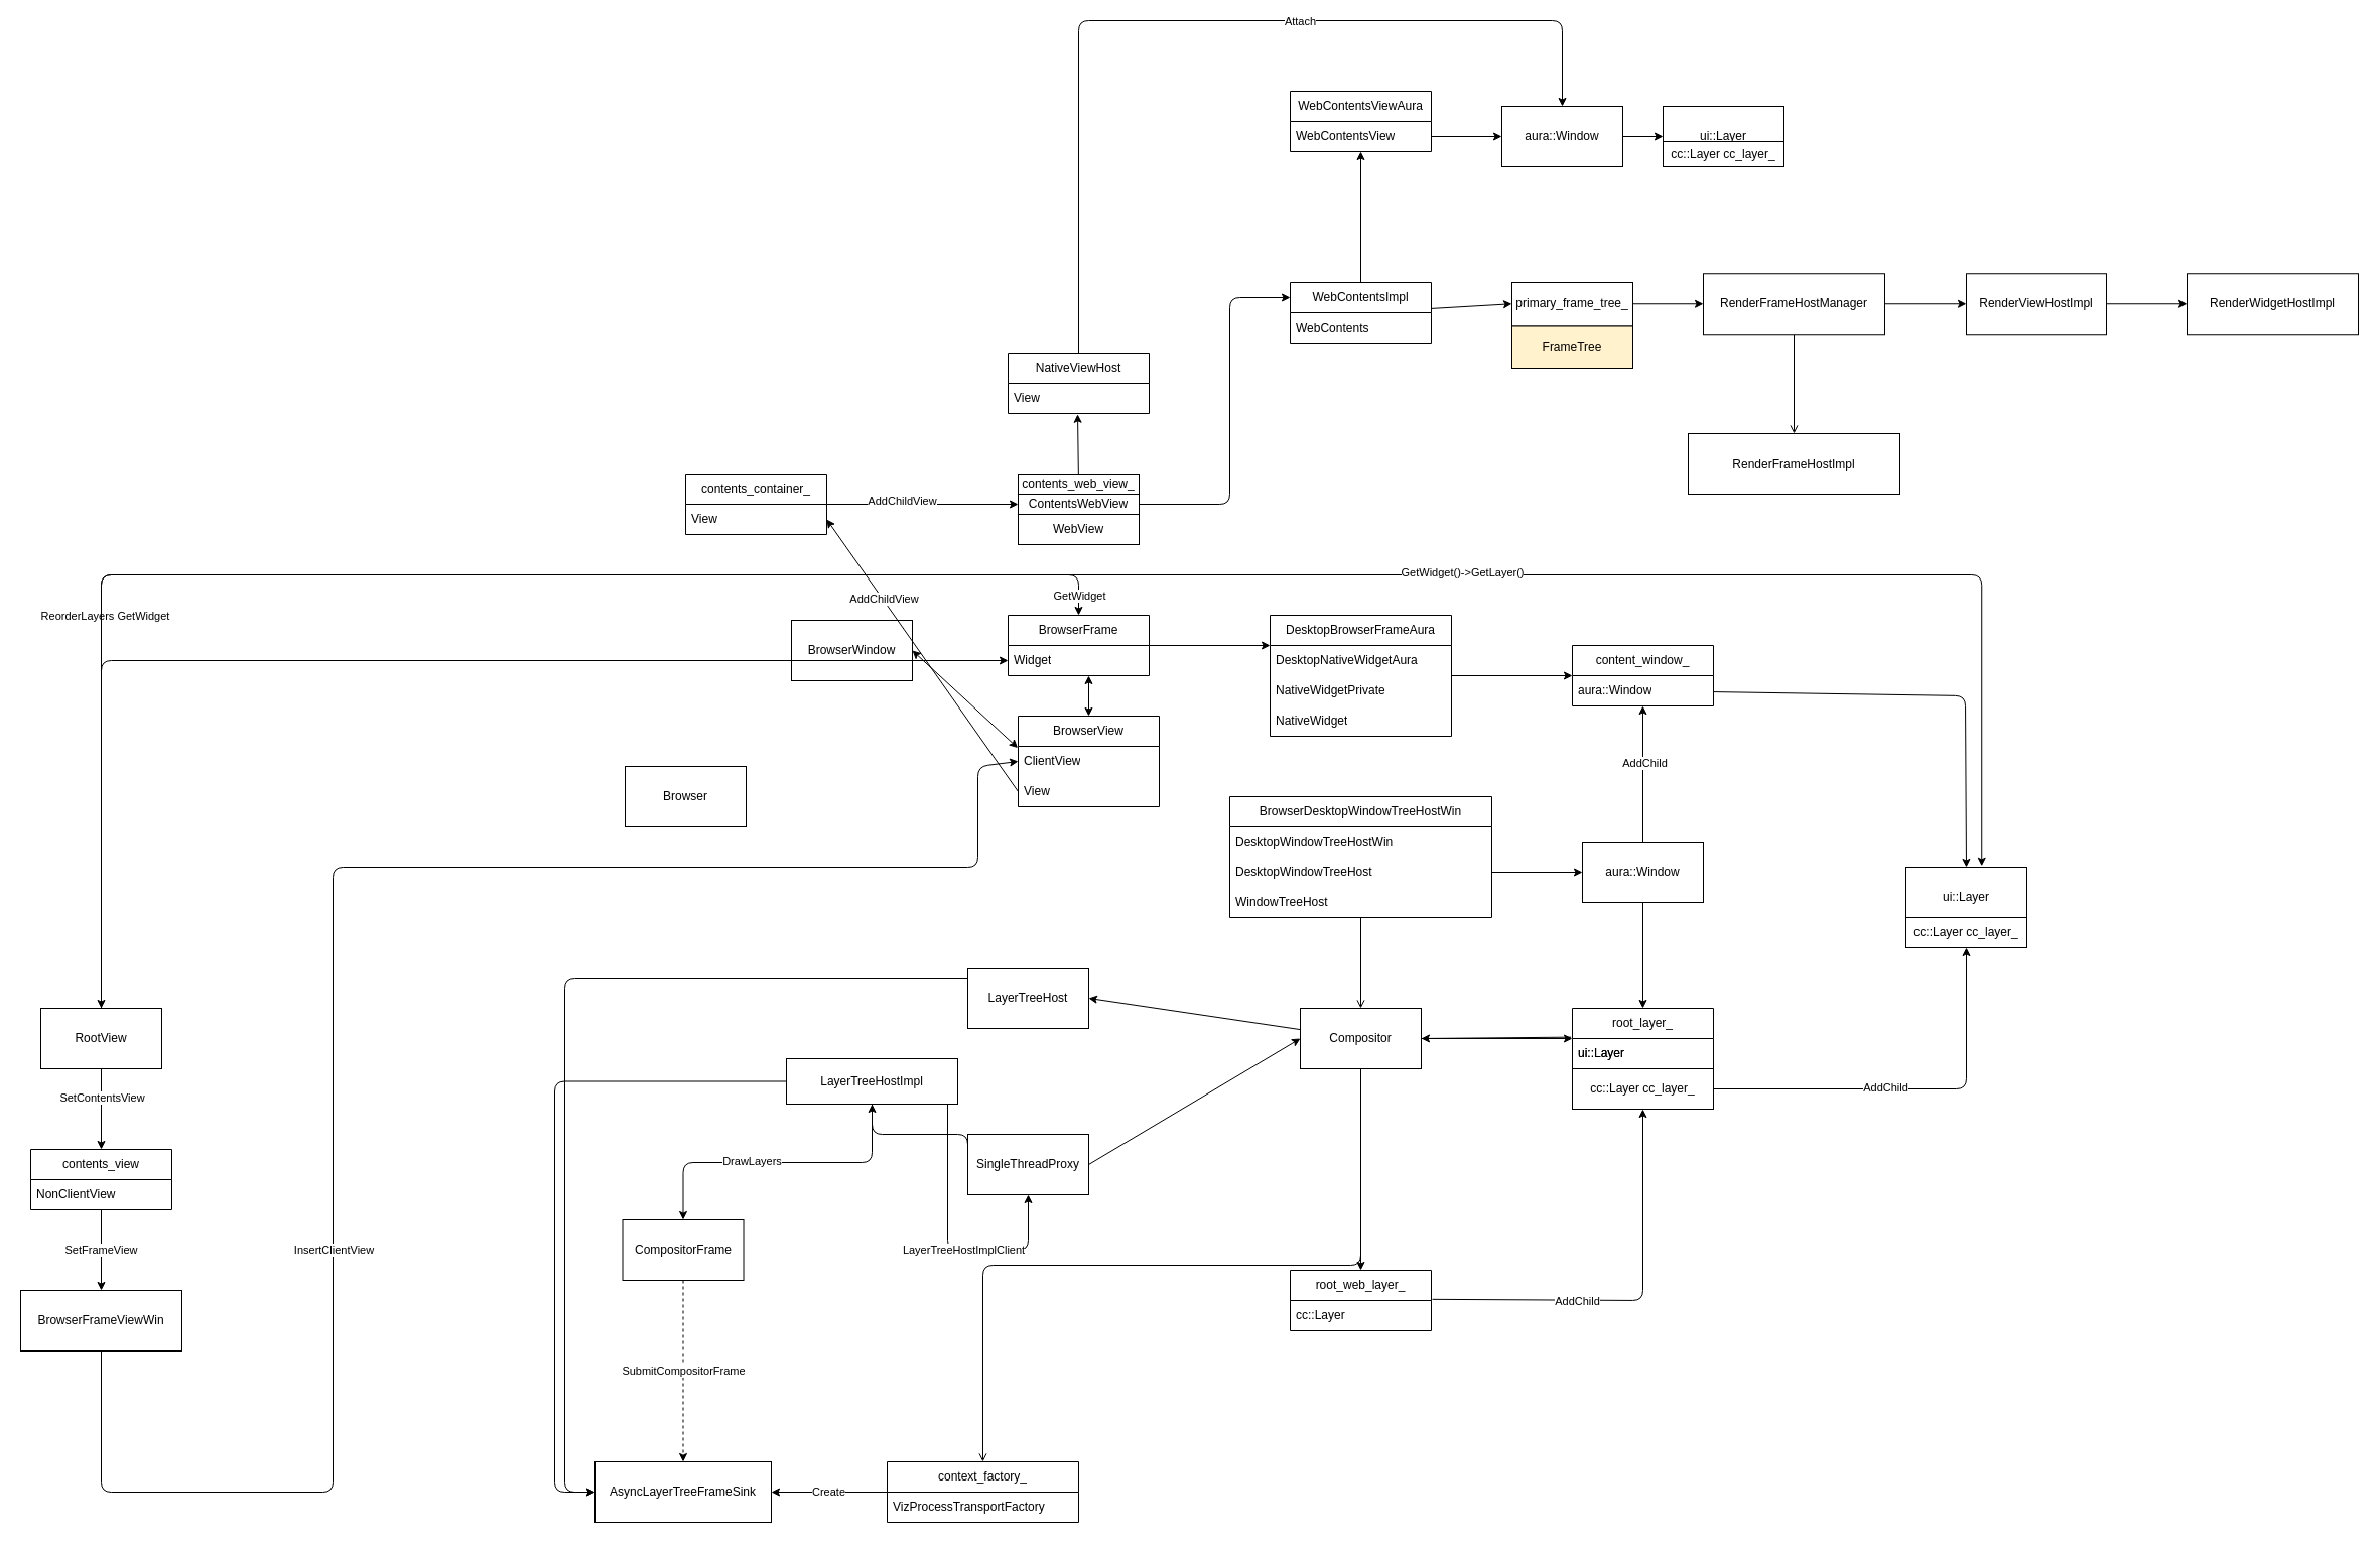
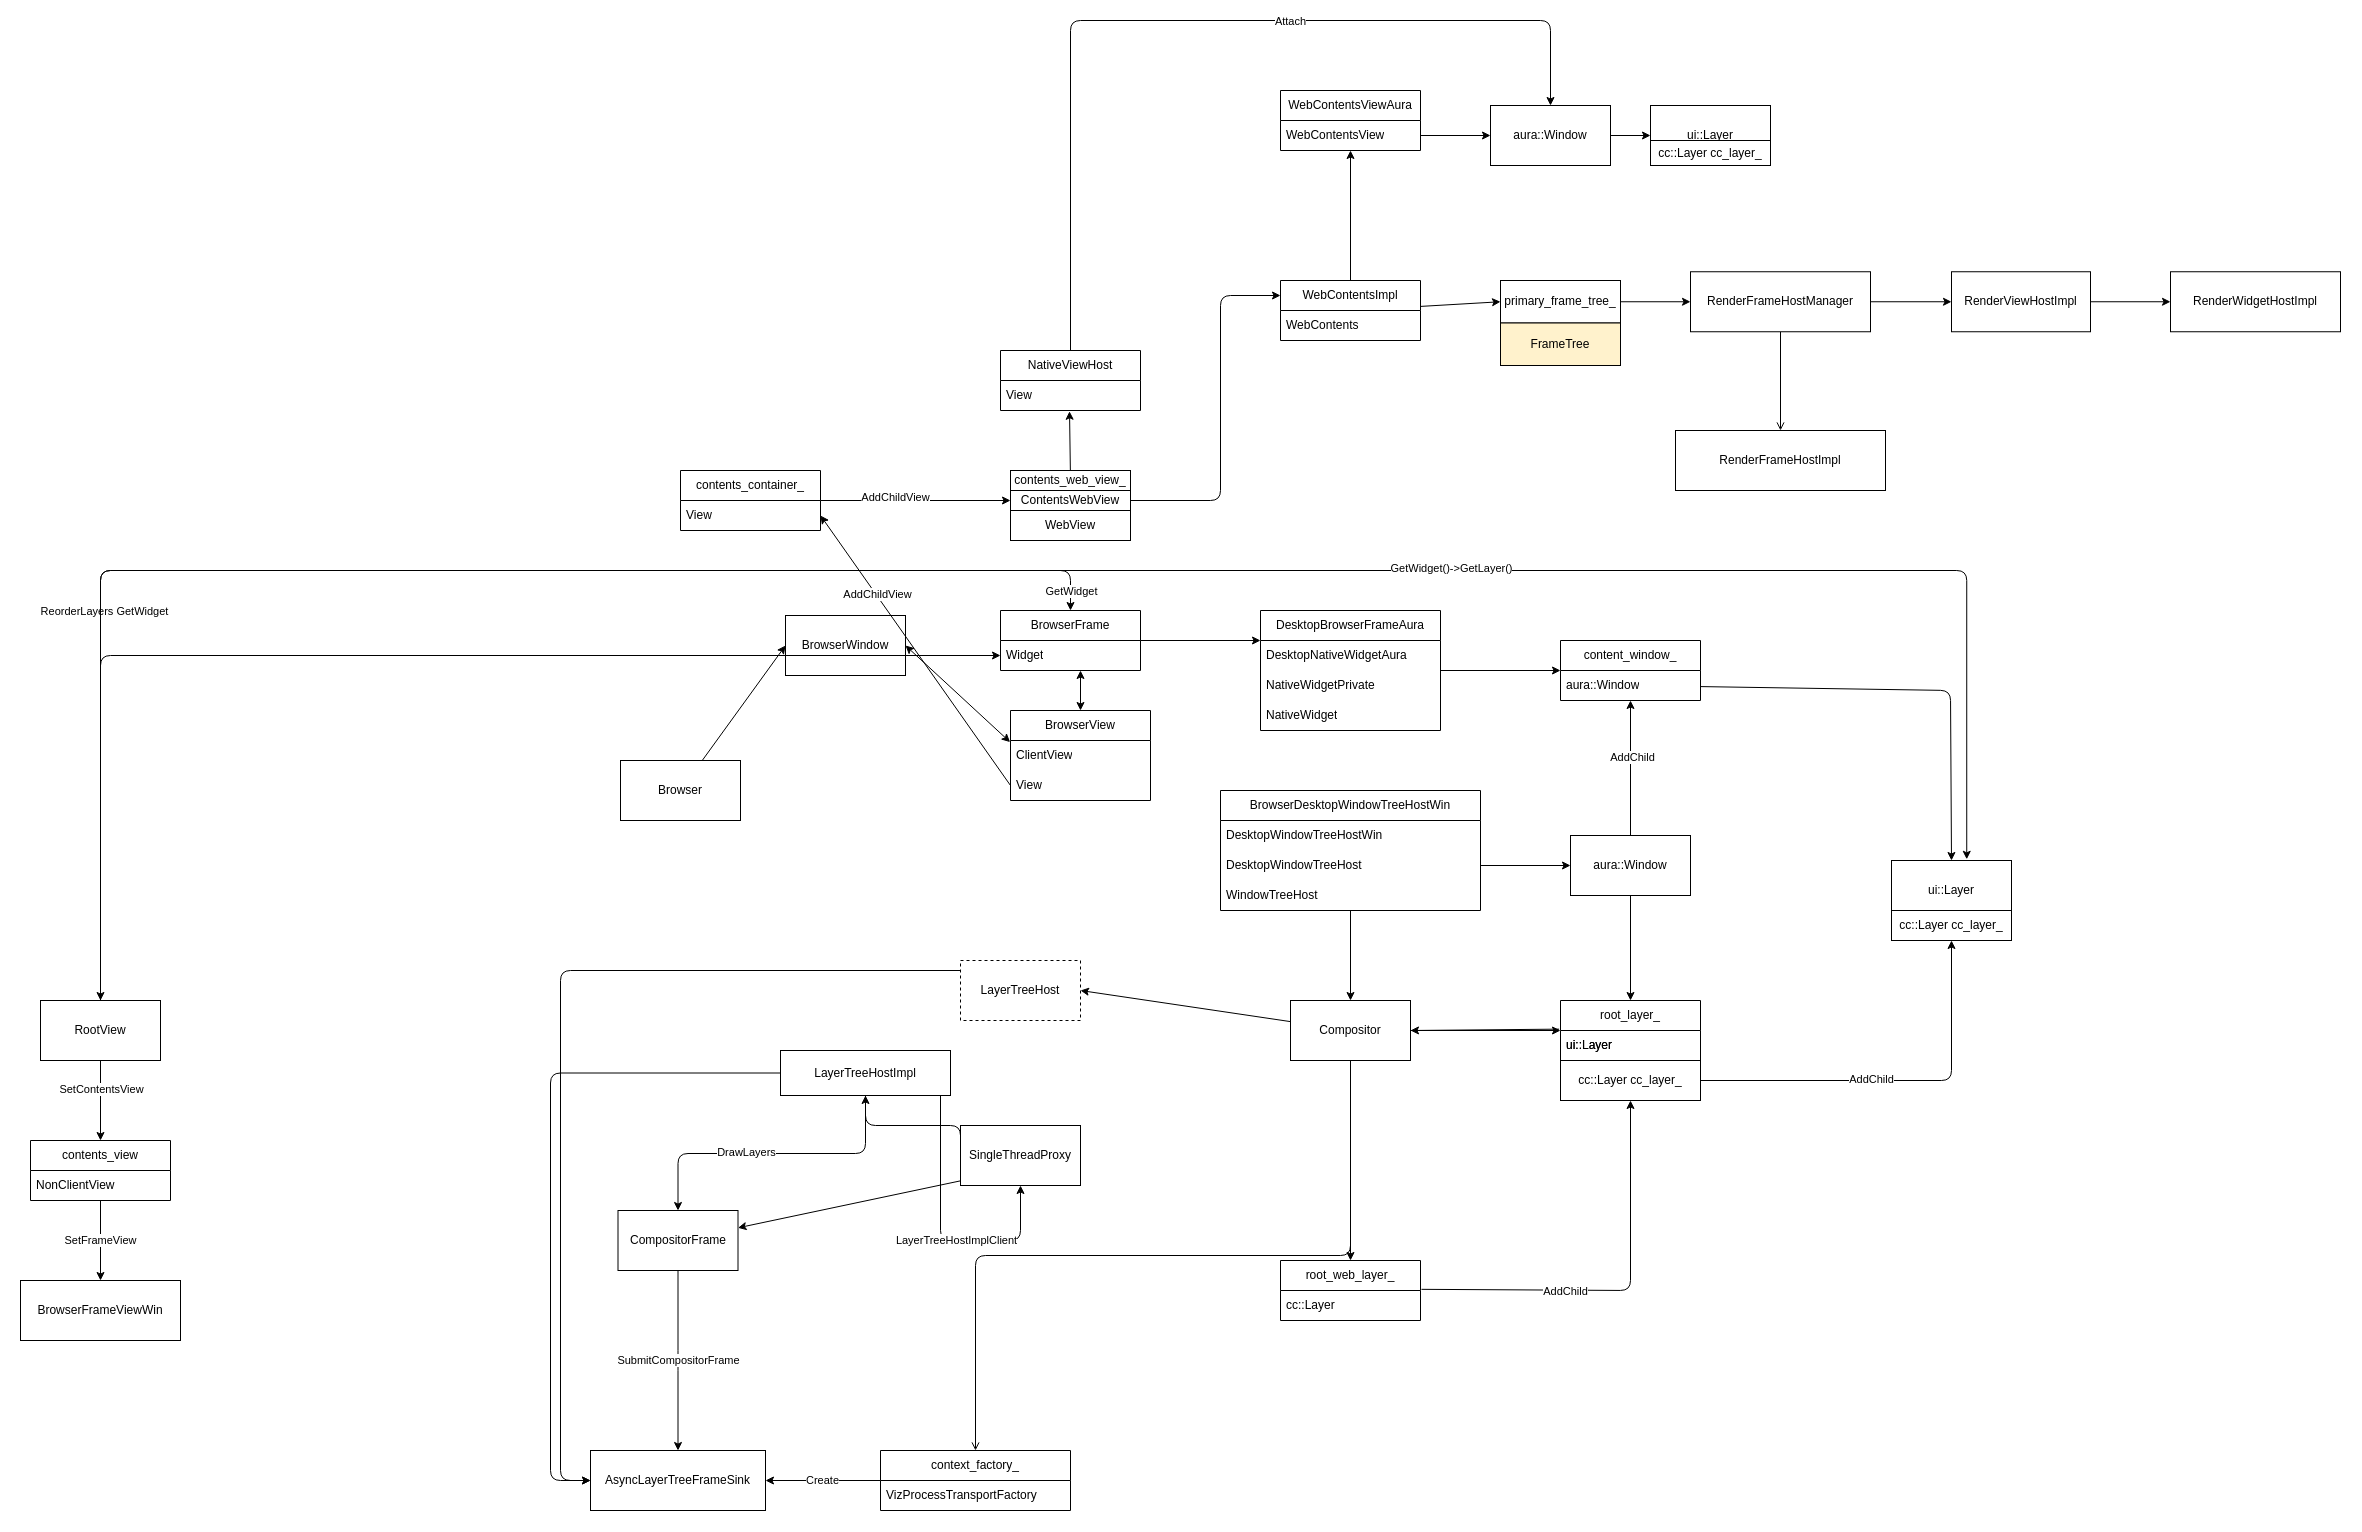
+ <mxCell id="58" style="edgeStyle=none;html=1;entryX=0;entryY=0.5;entryDx=0;entryDy=0;" parent="1" source="59" target="2" edge="1"><mxGeometry relative="1" as="geometry" /></mxCell>
- <mxCell id="99" style="edgeStyle=none;html=1;entryX=0;entryY=0.5;entryDx=0;entryDy=0;exitX=0.5;exitY=1;exitDx=0;exitDy=0;" parent="1" source="101" target="88" edge="1"><mxGeometry relative="1" as="geometry"><Array as="points"><mxPoint x="100" y="1480" /><mxPoint x="330" y="1480" /><mxPoint x="330" y="860" /><mxPoint x="970" y="860" /><mxPoint x="970" y="760" /></Array></mxGeometry></mxCell>
- <mxCell id="100" value="InsertClientView" style="edgeLabel;html=1;align=center;verticalAlign=middle;resizable=0;points=[];" parent="99" vertex="1" connectable="0"><mxGeometry x="-0.31" relative="1" as="geometry"><mxPoint as="offset" /></mxGeometry></mxCell>
- <mxCell id="10" value="LayerTreeHost" style="rounded=0;whiteSpace=wrap;html=1;" parent="1" vertex="1"><mxGeometry x="960" y="960" width="120" height="60" as="geometry" /></mxCell>
+ <mxCell id="10" value="LayerTreeHost" style="rounded=0;whiteSpace=wrap;html=1;dashed=1;" parent="1" vertex="1"><mxGeometry x="960" y="960" width="120" height="60" as="geometry" /></mxCell>
- <mxCell id="23" style="edgeStyle=none;html=1;entryX=0.5;entryY=0;entryDx=0;entryDy=0;endArrow=open;" parent="1" source="22" target="7" edge="1"><mxGeometry relative="1" as="geometry" /></mxCell>
+ <mxCell id="23" style="edgeStyle=none;html=1;entryX=0.5;entryY=0;entryDx=0;entryDy=0;" parent="1" source="22" target="7" edge="1"><mxGeometry relative="1" as="geometry" /></mxCell>
- <mxCell id="24" style="edgeStyle=none;html=1;exitX=1;exitY=0.5;exitDx=0;exitDy=0;entryX=0;entryY=0.5;entryDx=0;entryDy=0;" parent="1" source="26" target="7" edge="1"><mxGeometry relative="1" as="geometry" /></mxCell>
+ <mxCell id="24" style="edgeStyle=none;html=1;exitX=1;exitY=0.5;exitDx=0;exitDy=0;" parent="1" source="26" target="86" edge="1"><mxGeometry relative="1" as="geometry" /></mxCell>
- <mxCell id="85" value="SubmitCompositorFrame" style="edgeStyle=elbowEdgeStyle;elbow=vertical;html=1;exitX=0.5;exitY=1;exitDx=0;exitDy=0;dashed=1;" parent="1" source="86" target="84" edge="1"><mxGeometry relative="1" as="geometry" /></mxCell>
+ <mxCell id="85" value="SubmitCompositorFrame" style="edgeStyle=elbowEdgeStyle;elbow=vertical;html=1;exitX=0.5;exitY=1;exitDx=0;exitDy=0;" parent="1" source="86" target="84" edge="1"><mxGeometry relative="1" as="geometry" /></mxCell>
